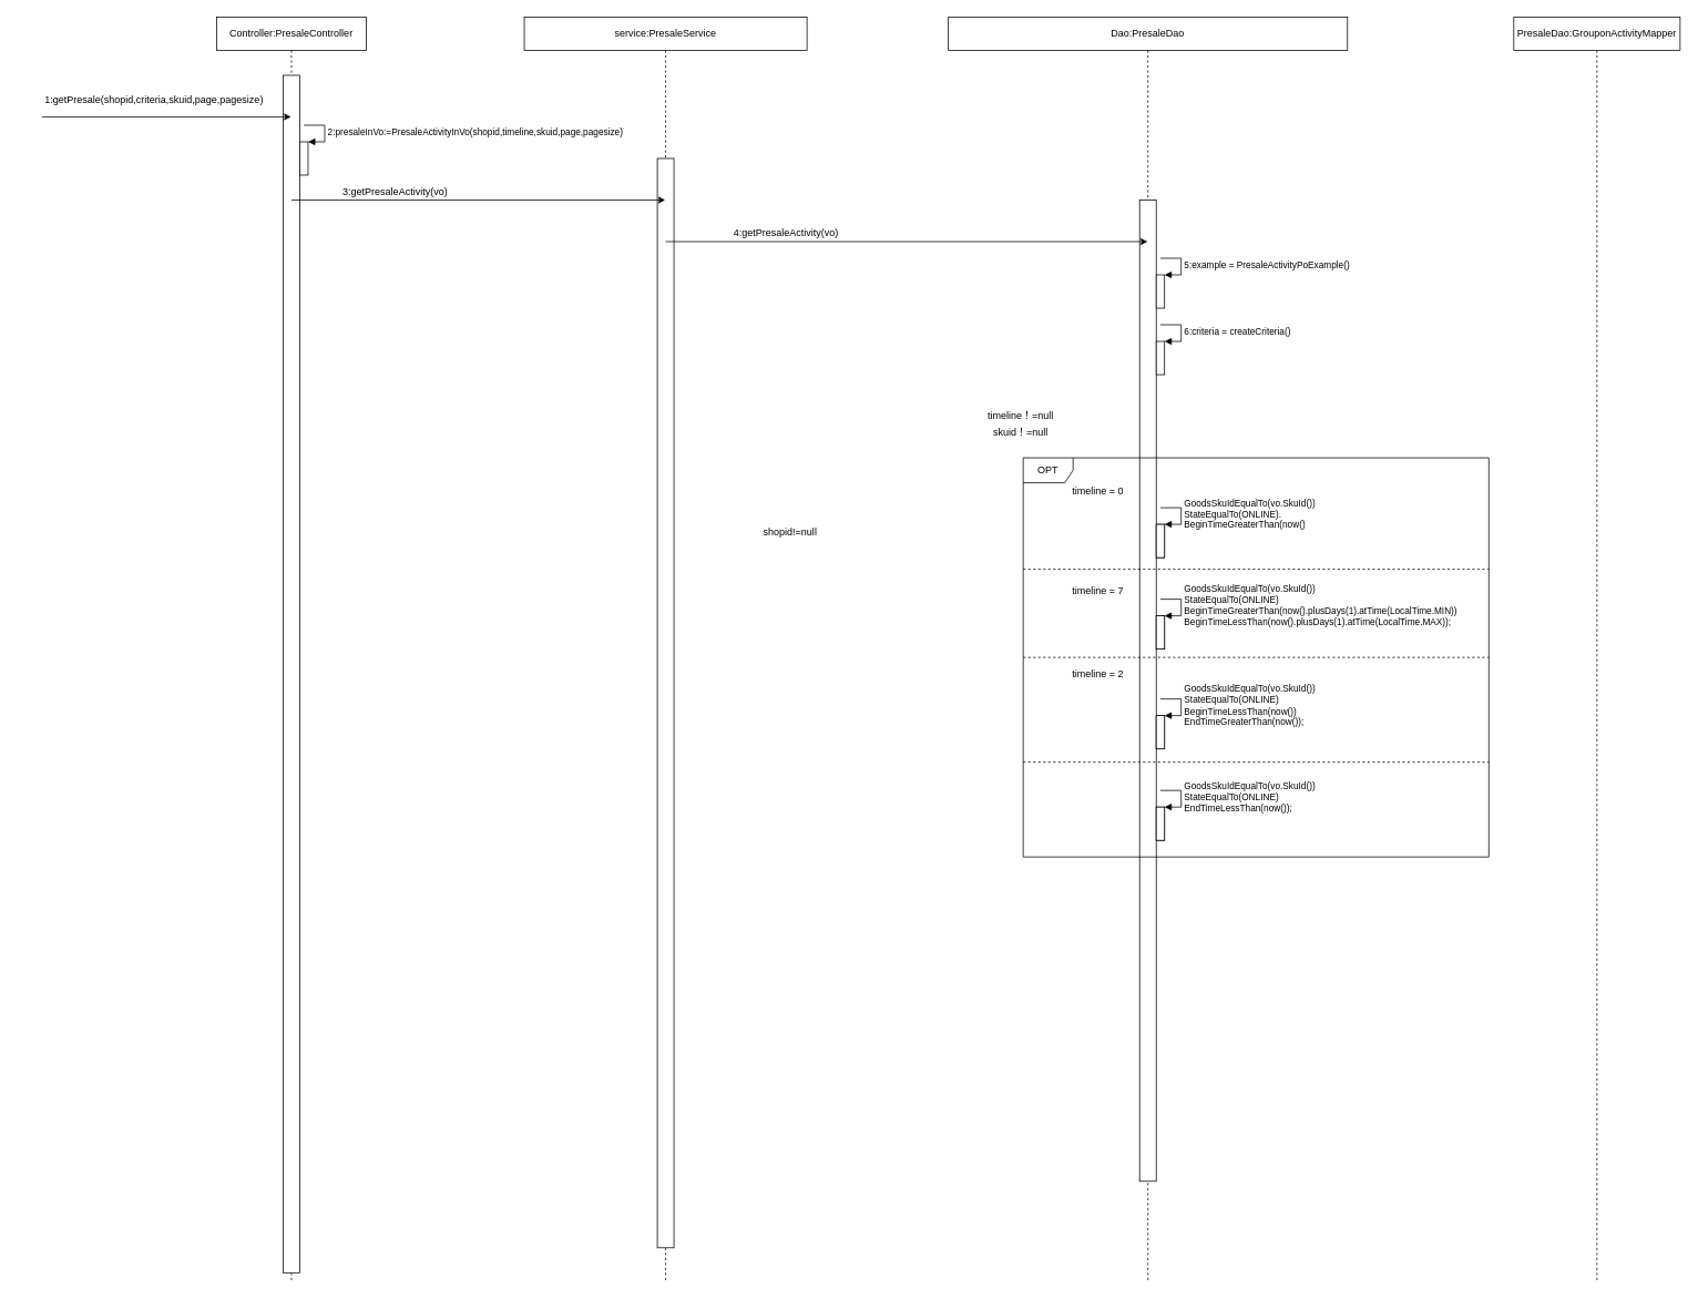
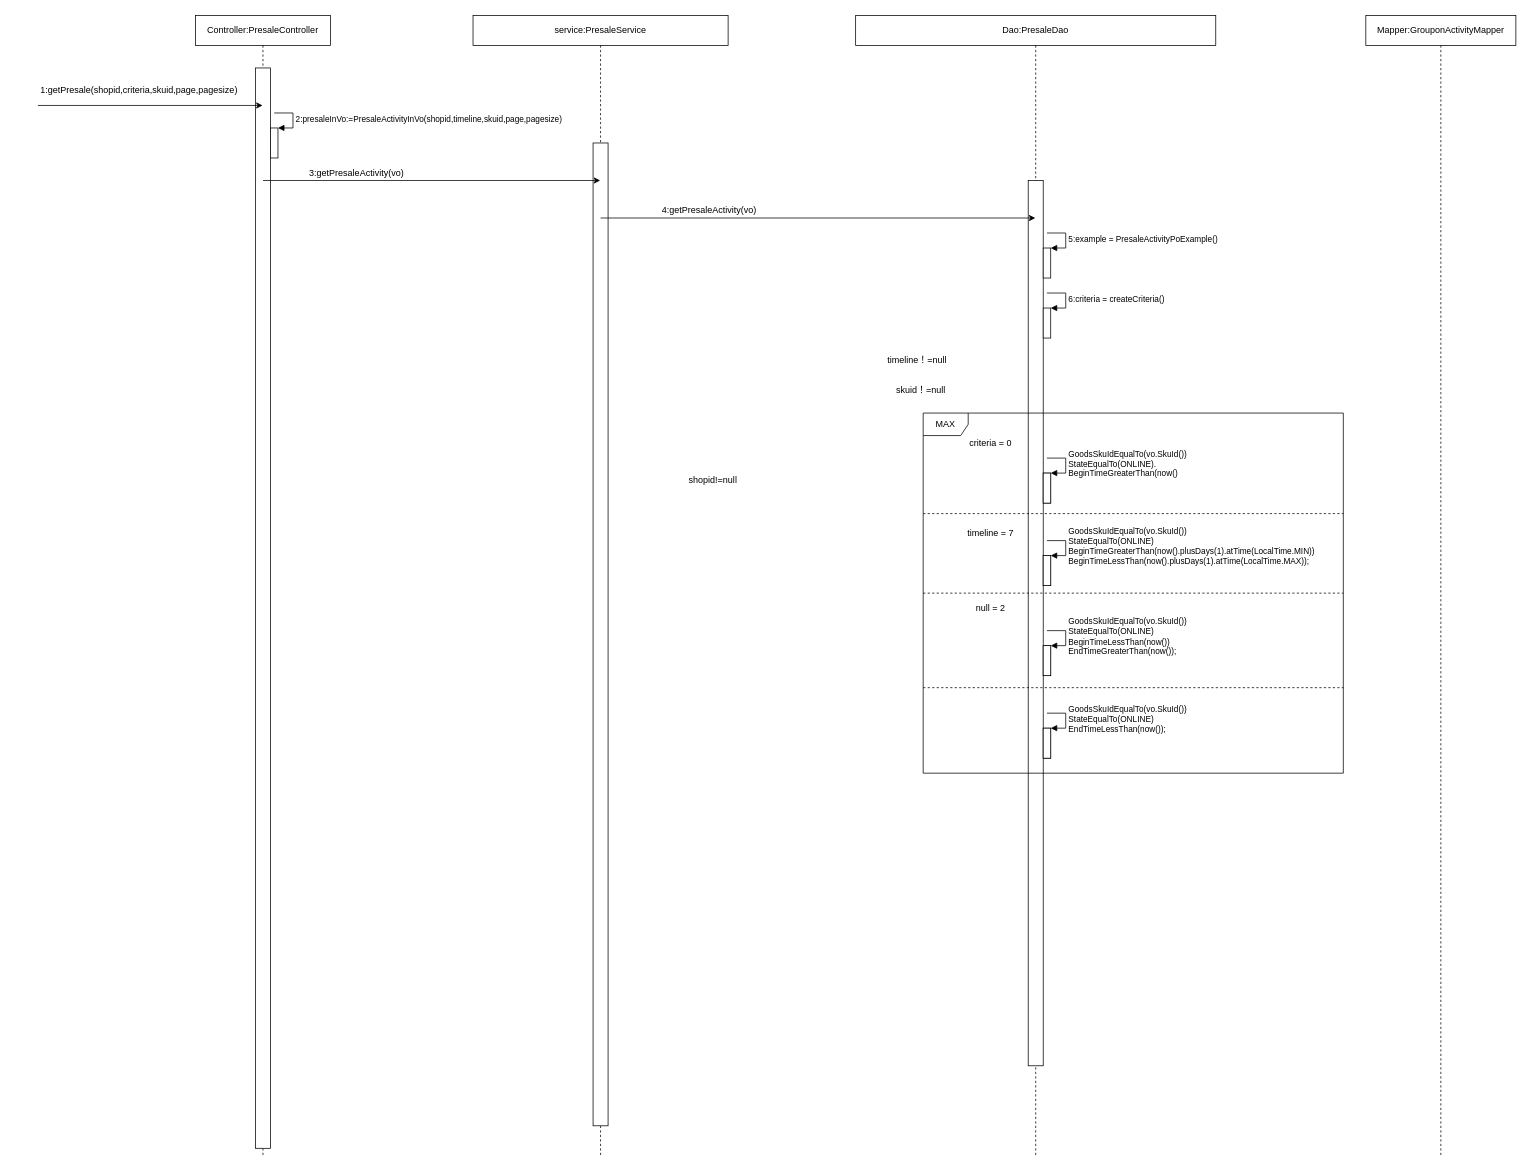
- <mxCell id="4" value="PresaleDao:GrouponActivityMapper" style="shape=umlLifeline;perimeter=lifelinePerimeter;whiteSpace=wrap;html=1;container=1;collapsible=0;recursiveResize=0;outlineConnect=0;" vertex="1" parent="1"><mxGeometry x="1820" y="20" width="200" height="1520" as="geometry" /></mxCell>
+ <mxCell id="4" value="Mapper:GrouponActivityMapper" style="shape=umlLifeline;perimeter=lifelinePerimeter;whiteSpace=wrap;html=1;container=1;collapsible=0;recursiveResize=0;outlineConnect=0;" vertex="1" parent="1"><mxGeometry x="1820" y="20" width="200" height="1520" as="geometry" /></mxCell>
- <mxCell id="15" value="timeline！=null" style="text;html=1;strokeColor=none;fillColor=none;align=center;verticalAlign=middle;whiteSpace=wrap;rounded=0;" vertex="1" parent="9"><mxGeometry x="37" y="470" width="100" height="20" as="geometry" /></mxCell>
+ <mxCell id="15" value="timeline！=null" style="text;html=1;strokeColor=none;fillColor=none;align=center;verticalAlign=middle;whiteSpace=wrap;rounded=0;" vertex="1" parent="9"><mxGeometry x="32" y="450" width="100" height="20" as="geometry" /></mxCell>
- <mxCell id="24" value="OPT" style="shape=umlFrame;whiteSpace=wrap;html=1;" vertex="1" parent="1"><mxGeometry x="1230" y="550" width="560" height="480" as="geometry" /></mxCell>
+ <mxCell id="24" value="MAX" style="shape=umlFrame;whiteSpace=wrap;html=1;" vertex="1" parent="1"><mxGeometry x="1230" y="550" width="560" height="480" as="geometry" /></mxCell>
- <mxCell id="27" value="timeline = 0" style="text;html=1;strokeColor=none;fillColor=none;align=center;verticalAlign=middle;whiteSpace=wrap;rounded=0;" vertex="1" parent="1"><mxGeometry x="1270" y="580" width="100" height="20" as="geometry" /></mxCell>
+ <mxCell id="27" value="criteria = 0" style="text;html=1;strokeColor=none;fillColor=none;align=center;verticalAlign=middle;whiteSpace=wrap;rounded=0;" vertex="1" parent="1"><mxGeometry x="1270" y="580" width="100" height="20" as="geometry" /></mxCell>
- <mxCell id="29" value="timeline = 2" style="text;html=1;strokeColor=none;fillColor=none;align=center;verticalAlign=middle;whiteSpace=wrap;rounded=0;" vertex="1" parent="1"><mxGeometry x="1270" y="800" width="100" height="20" as="geometry" /></mxCell>
+ <mxCell id="29" value="null = 2" style="text;html=1;strokeColor=none;fillColor=none;align=center;verticalAlign=middle;whiteSpace=wrap;rounded=0;" vertex="1" parent="1"><mxGeometry x="1270" y="800" width="100" height="20" as="geometry" /></mxCell>
